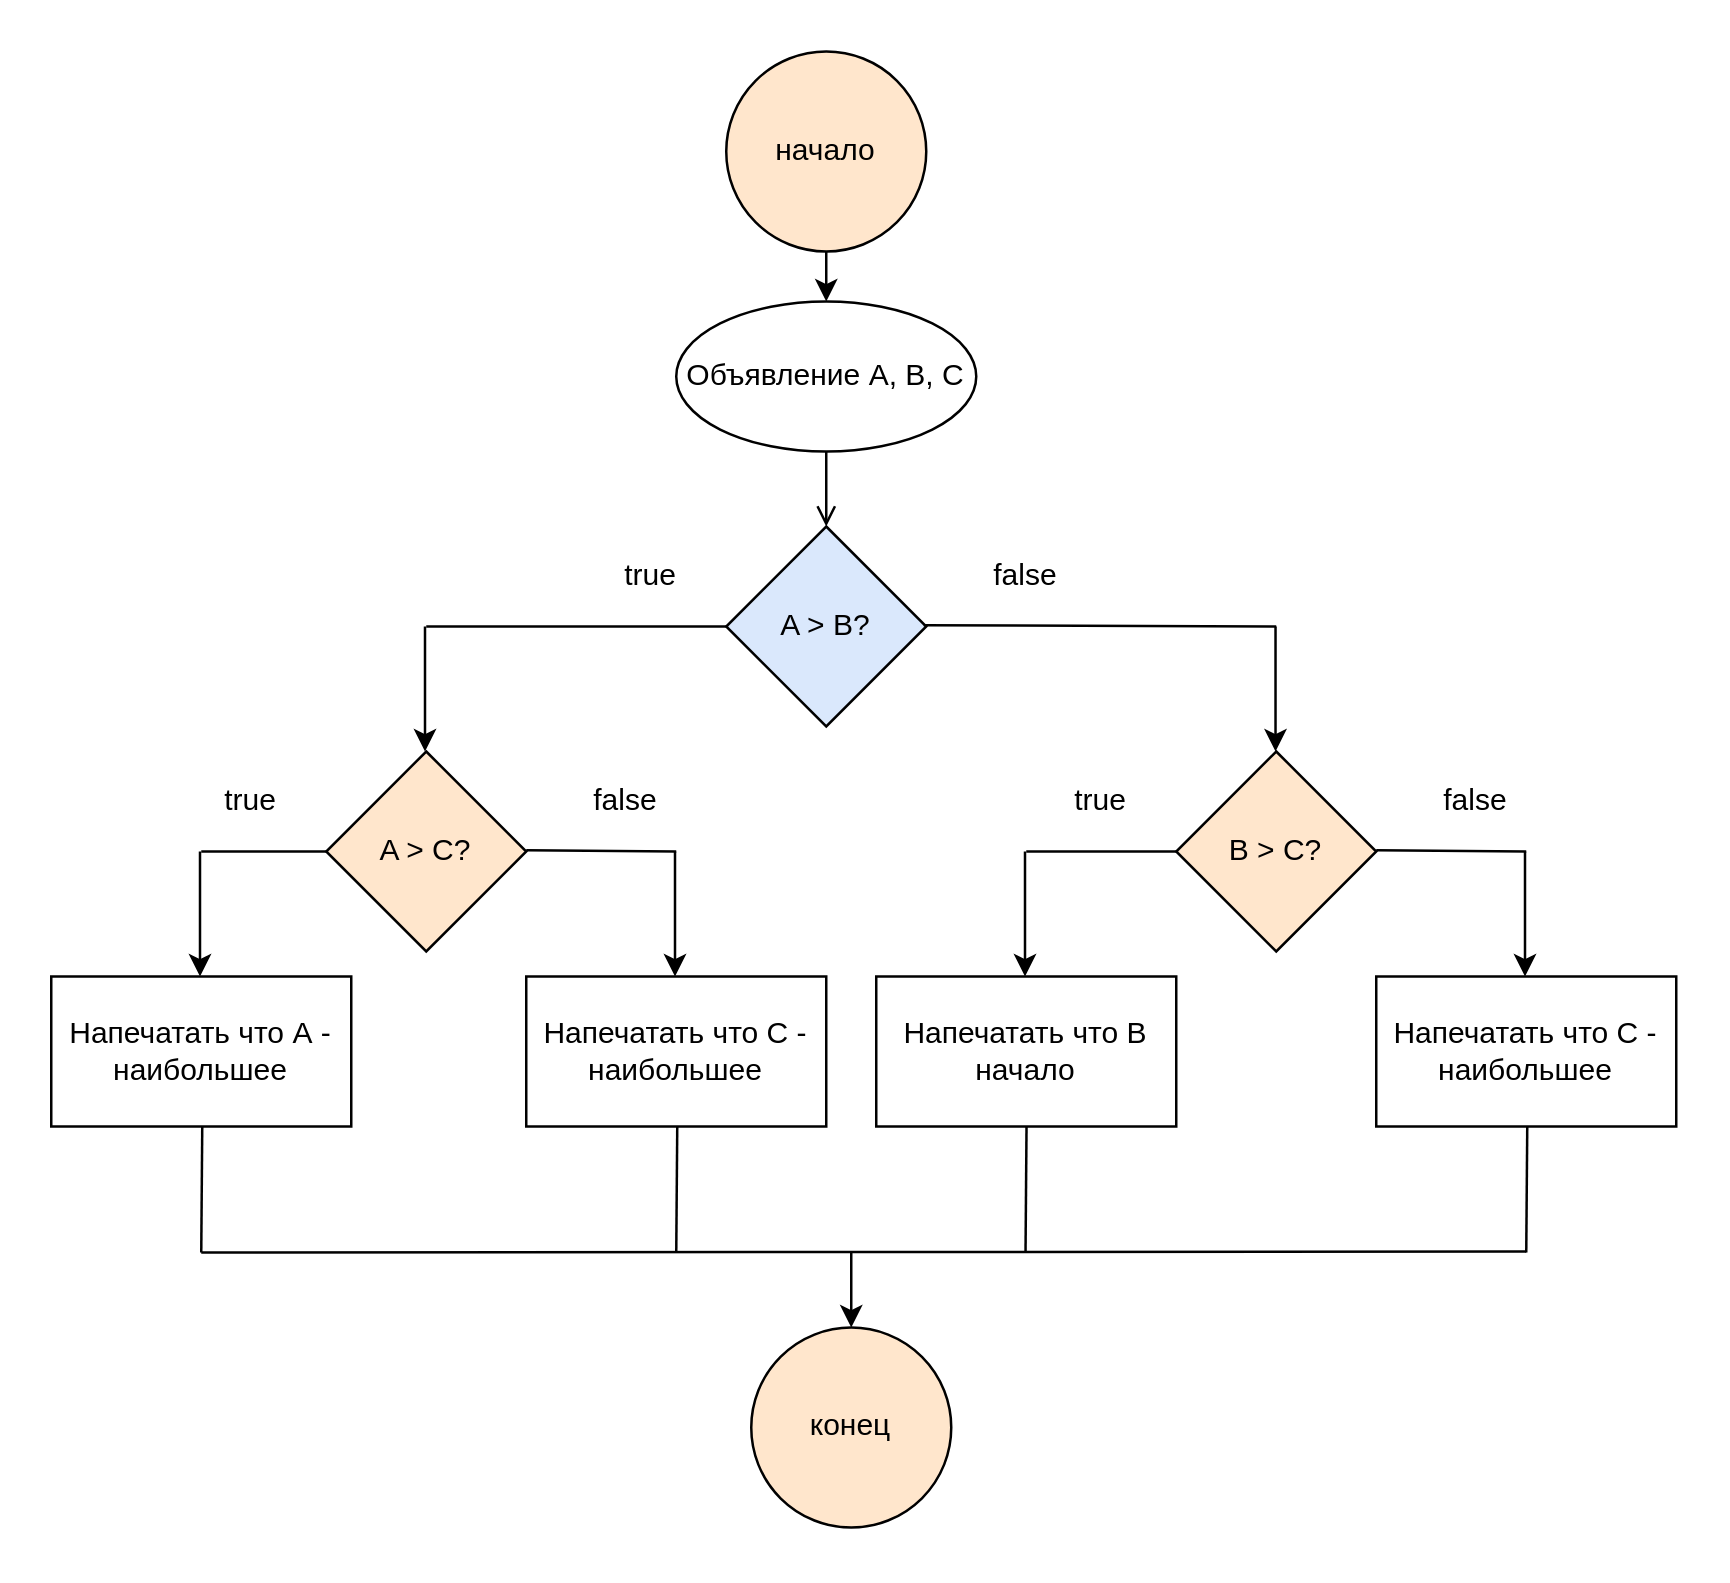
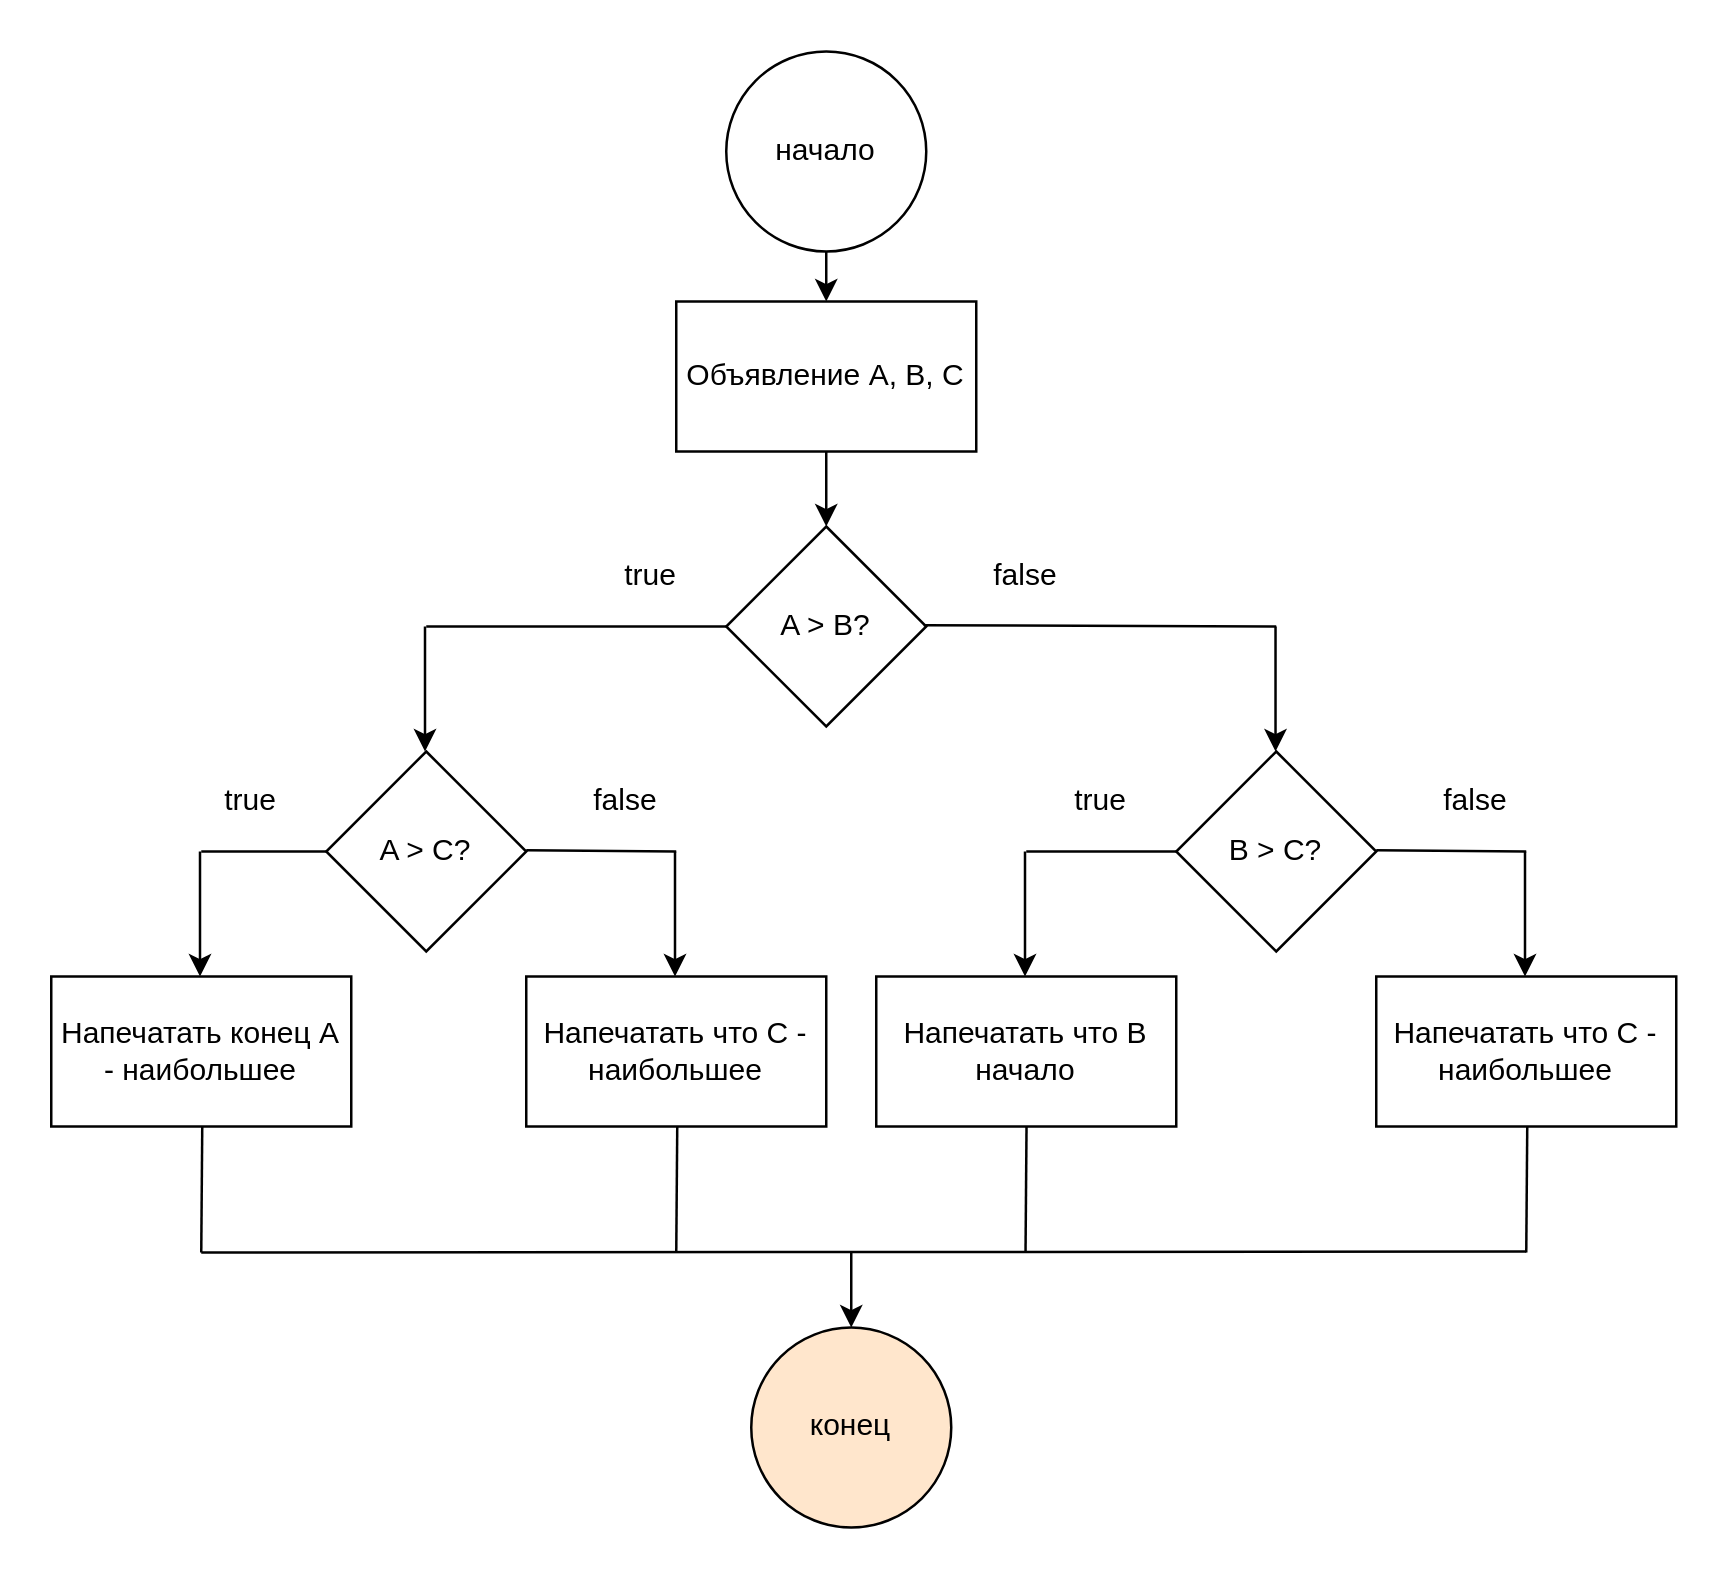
- <mxCell id="2" value="начало" style="ellipse;whiteSpace=wrap;html=1;fillColor=#ffe6cc;" parent="1" vertex="1"><mxGeometry x="290" y="20" width="80" height="80" as="geometry" /></mxCell>
+ <mxCell id="2" value="начало" style="ellipse;whiteSpace=wrap;html=1;" parent="1" vertex="1"><mxGeometry x="290" y="20" width="80" height="80" as="geometry" /></mxCell>
- <mxCell id="4" value="Объявление A, B, C" style="ellipse;whiteSpace=wrap;html=1;" parent="1" vertex="1"><mxGeometry x="270" y="120" width="120" height="60" as="geometry" /></mxCell>
+ <mxCell id="4" value="Объявление A, B, C" style="rounded=0;whiteSpace=wrap;html=1;" parent="1" vertex="1"><mxGeometry x="270" y="120" width="120" height="60" as="geometry" /></mxCell>
- <mxCell id="5" value="" style="endArrow=open;html=1;exitX=0.5;exitY=1;exitDx=0;exitDy=0;" parent="1" source="4" target="6" edge="1"><mxGeometry width="50" height="50" relative="1" as="geometry"><mxPoint x="350" y="230" as="sourcePoint" /><mxPoint x="330" y="230" as="targetPoint" /></mxGeometry></mxCell>
+ <mxCell id="5" value="" style="endArrow=classic;html=1;exitX=0.5;exitY=1;exitDx=0;exitDy=0;" parent="1" source="4" target="6" edge="1"><mxGeometry width="50" height="50" relative="1" as="geometry"><mxPoint x="350" y="230" as="sourcePoint" /><mxPoint x="330" y="230" as="targetPoint" /></mxGeometry></mxCell>
- <mxCell id="6" value="A &amp;gt; B?" style="rhombus;whiteSpace=wrap;html=1;fillColor=#dae8fc;" parent="1" vertex="1"><mxGeometry x="290" y="210" width="80" height="80" as="geometry" /></mxCell>
+ <mxCell id="6" value="A &amp;gt; B?" style="rhombus;whiteSpace=wrap;html=1;" parent="1" vertex="1"><mxGeometry x="290" y="210" width="80" height="80" as="geometry" /></mxCell>
- <mxCell id="11" value="A &amp;gt; C?" style="rhombus;whiteSpace=wrap;html=1;fillColor=#ffe6cc;" parent="1" vertex="1"><mxGeometry x="130" y="300" width="80" height="80" as="geometry" /></mxCell>
+ <mxCell id="11" value="A &amp;gt; C?" style="rhombus;whiteSpace=wrap;html=1;" parent="1" vertex="1"><mxGeometry x="130" y="300" width="80" height="80" as="geometry" /></mxCell>
- <mxCell id="20" value="В &amp;gt; C?" style="rhombus;whiteSpace=wrap;html=1;fillColor=#ffe6cc;" parent="1" vertex="1"><mxGeometry x="470" y="300" width="80" height="80" as="geometry" /></mxCell>
+ <mxCell id="20" value="В &amp;gt; C?" style="rhombus;whiteSpace=wrap;html=1;" parent="1" vertex="1"><mxGeometry x="470" y="300" width="80" height="80" as="geometry" /></mxCell>
- <mxCell id="27" value="Напечатать что А - наибольшее" style="rounded=0;whiteSpace=wrap;html=1;" parent="1" vertex="1"><mxGeometry x="20" y="390" width="120" height="60" as="geometry" /></mxCell>
+ <mxCell id="27" value="Напечатать конец А - наибольшее" style="rounded=0;whiteSpace=wrap;html=1;" parent="1" vertex="1"><mxGeometry x="20" y="390" width="120" height="60" as="geometry" /></mxCell>
